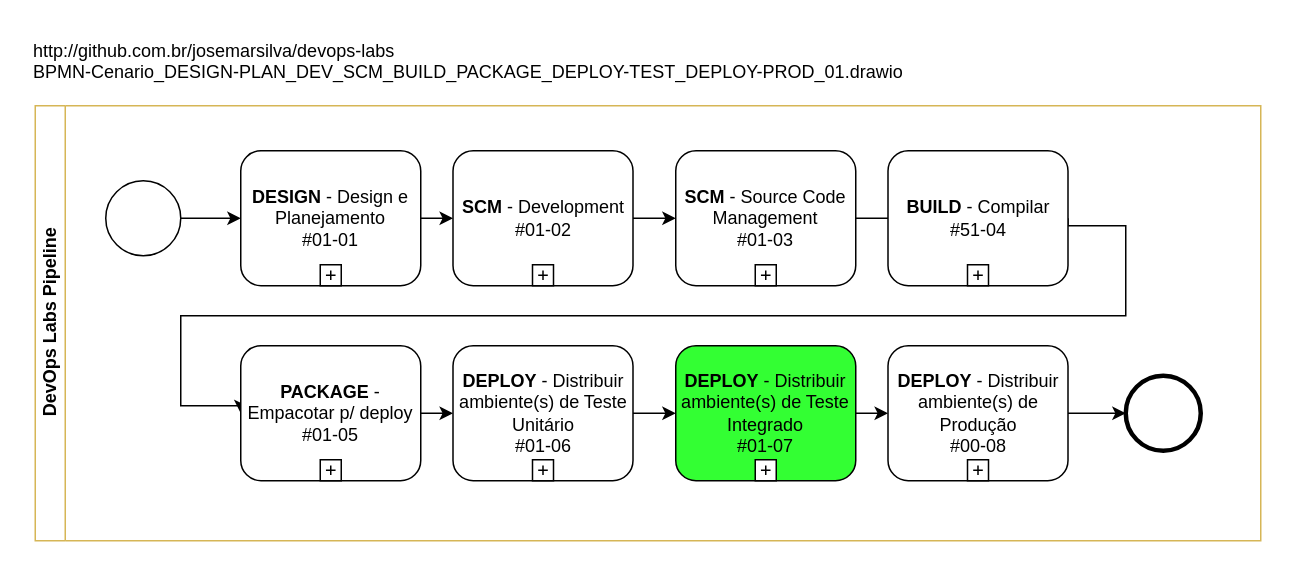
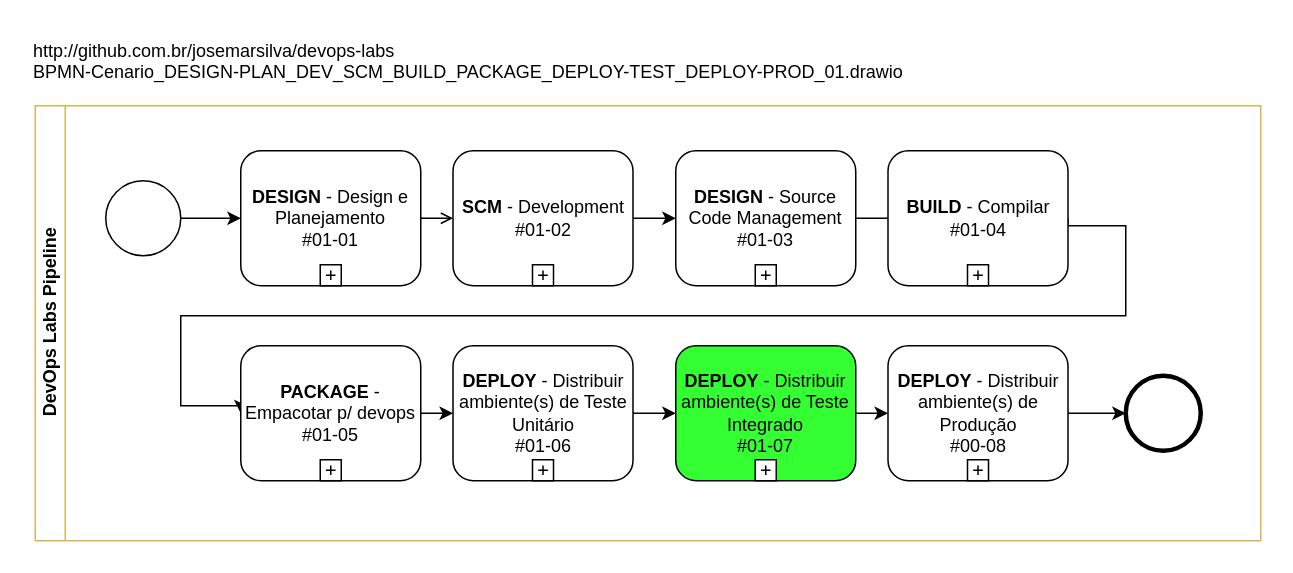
- <mxCell id="5" style="edgeStyle=orthogonalEdgeStyle;rounded=0;orthogonalLoop=1;jettySize=auto;html=1;" parent="2" source="6" target="9" edge="1"><mxGeometry relative="1" as="geometry" /></mxCell>
+ <mxCell id="5" style="edgeStyle=orthogonalEdgeStyle;rounded=0;orthogonalLoop=1;jettySize=auto;html=1;endArrow=open;" parent="2" source="6" target="9" edge="1"><mxGeometry relative="1" as="geometry" /></mxCell>
- <mxCell id="11" value="&lt;b&gt;SCM&lt;/b&gt; - Source Code Management&lt;br&gt;#01-03" style="html=1;whiteSpace=wrap;rounded=1;fillColor=#FFFFFF;" parent="2" vertex="1"><mxGeometry x="427" y="30" width="120" height="90" as="geometry" /></mxCell>
+ <mxCell id="11" value="&lt;b&gt;DESIGN&lt;/b&gt; - Source Code Management&lt;br&gt;#01-03" style="html=1;whiteSpace=wrap;rounded=1;fillColor=#FFFFFF;" parent="2" vertex="1"><mxGeometry x="427" y="30" width="120" height="90" as="geometry" /></mxCell>
- <mxCell id="14" value="&lt;b&gt;BUILD&lt;/b&gt; - Compilar&lt;br&gt;#51-04" style="html=1;whiteSpace=wrap;rounded=1;fillColor=#FFFFFF;" parent="2" vertex="1"><mxGeometry x="568.5" y="30" width="120" height="90" as="geometry" /></mxCell>
+ <mxCell id="14" value="&lt;b&gt;BUILD&lt;/b&gt; - Compilar&lt;br&gt;#01-04" style="html=1;whiteSpace=wrap;rounded=1;fillColor=#FFFFFF;" parent="2" vertex="1"><mxGeometry x="568.5" y="30" width="120" height="90" as="geometry" /></mxCell>
- <mxCell id="17" value="&lt;b&gt;PACKAGE&lt;/b&gt; - &lt;br&gt;Empacotar p/ deploy&lt;br&gt;#01-05" style="html=1;whiteSpace=wrap;rounded=1;fillColor=#FFFFFF;" parent="2" vertex="1"><mxGeometry x="137" y="160" width="120" height="90" as="geometry" /></mxCell>
+ <mxCell id="17" value="&lt;b&gt;PACKAGE&lt;/b&gt; - &lt;br&gt;Empacotar p/ devops&lt;br&gt;#01-05" style="html=1;whiteSpace=wrap;rounded=1;fillColor=#FFFFFF;" parent="2" vertex="1"><mxGeometry x="137" y="160" width="120" height="90" as="geometry" /></mxCell>
